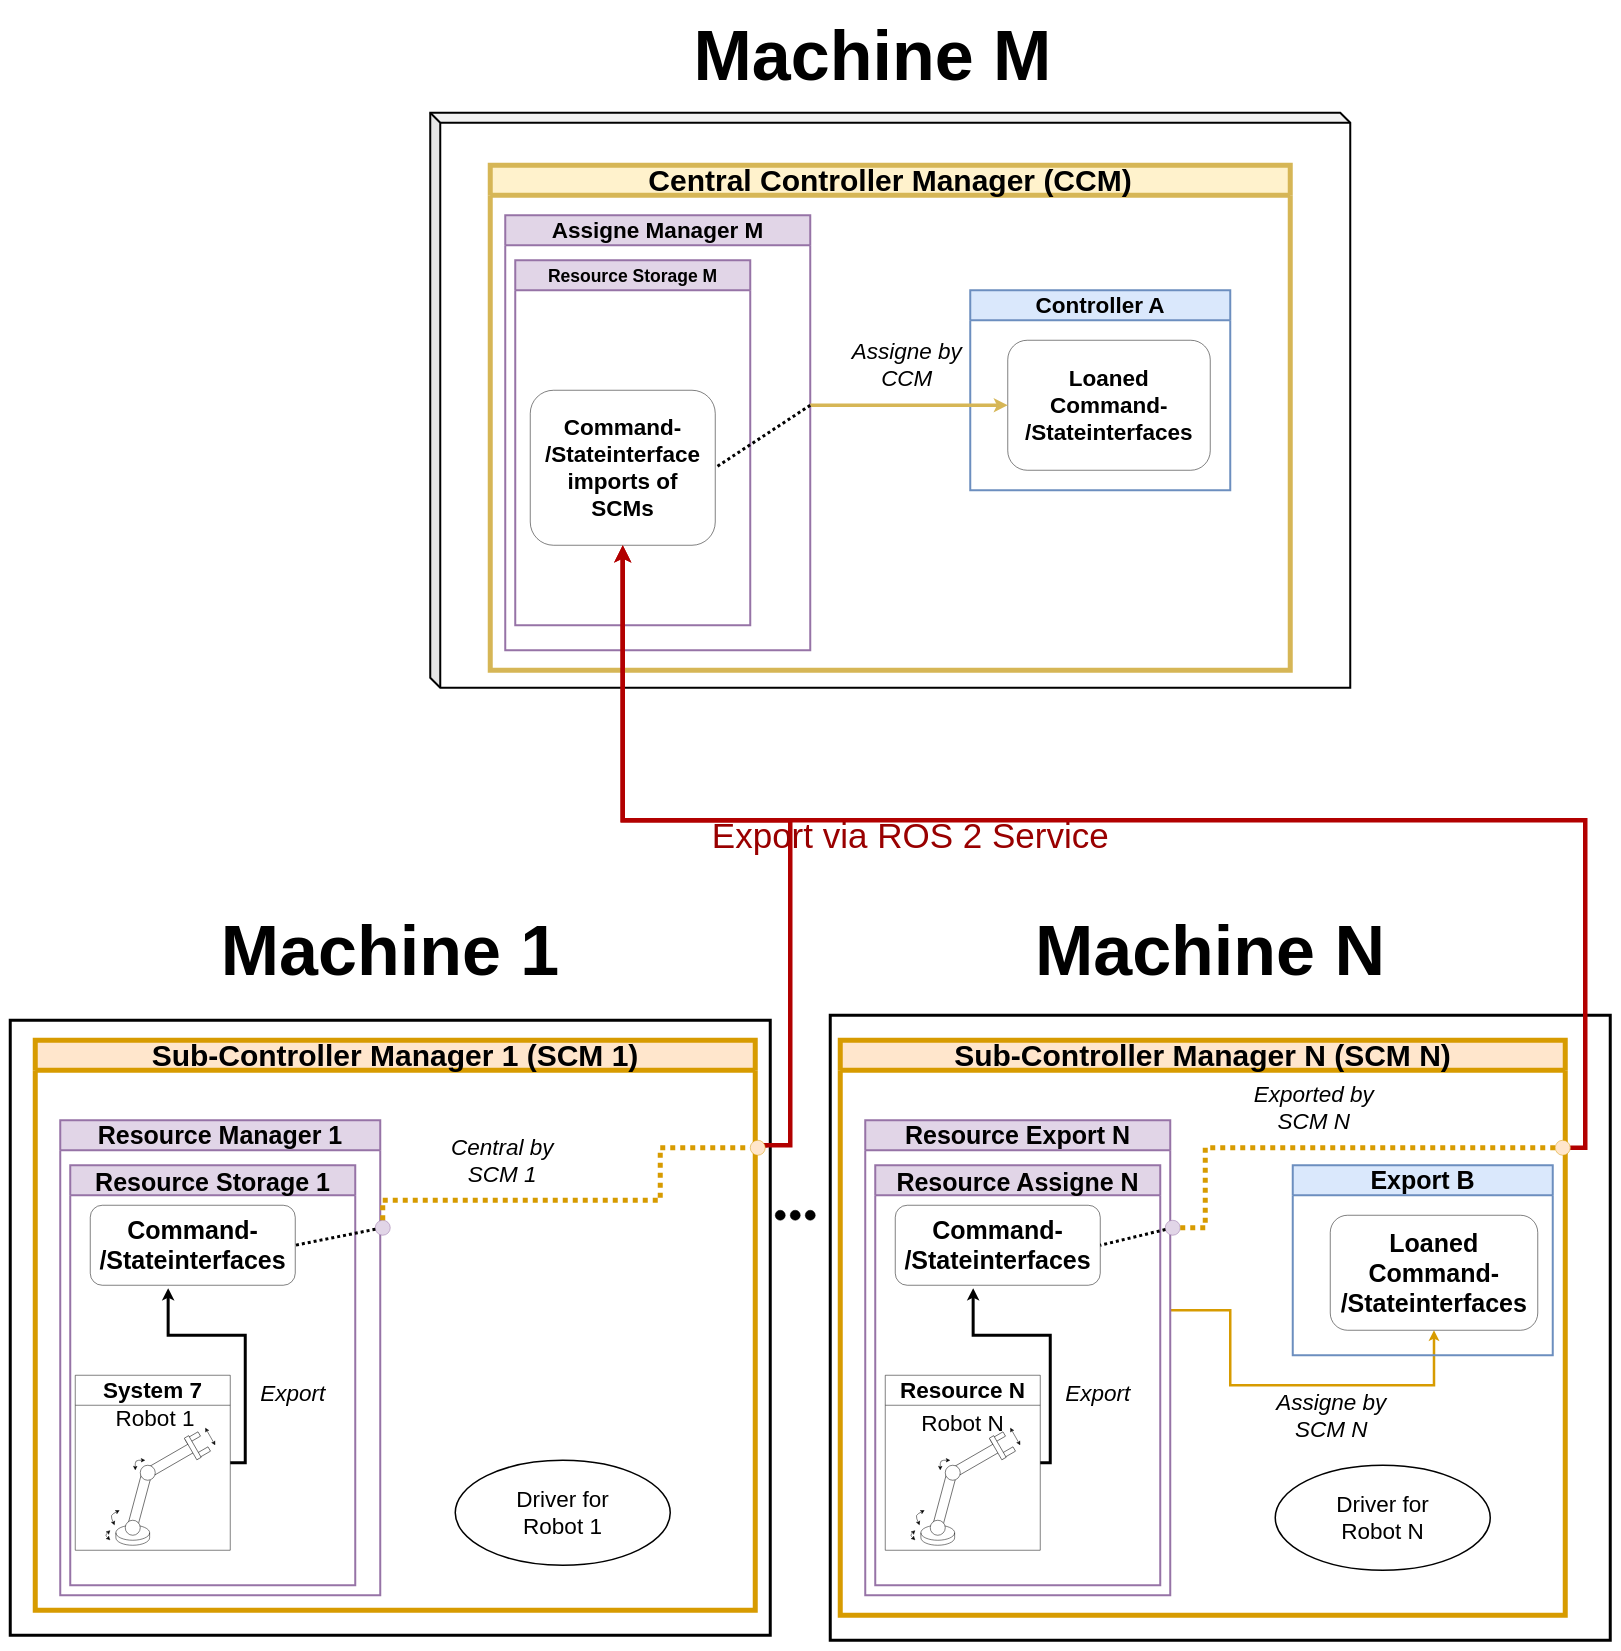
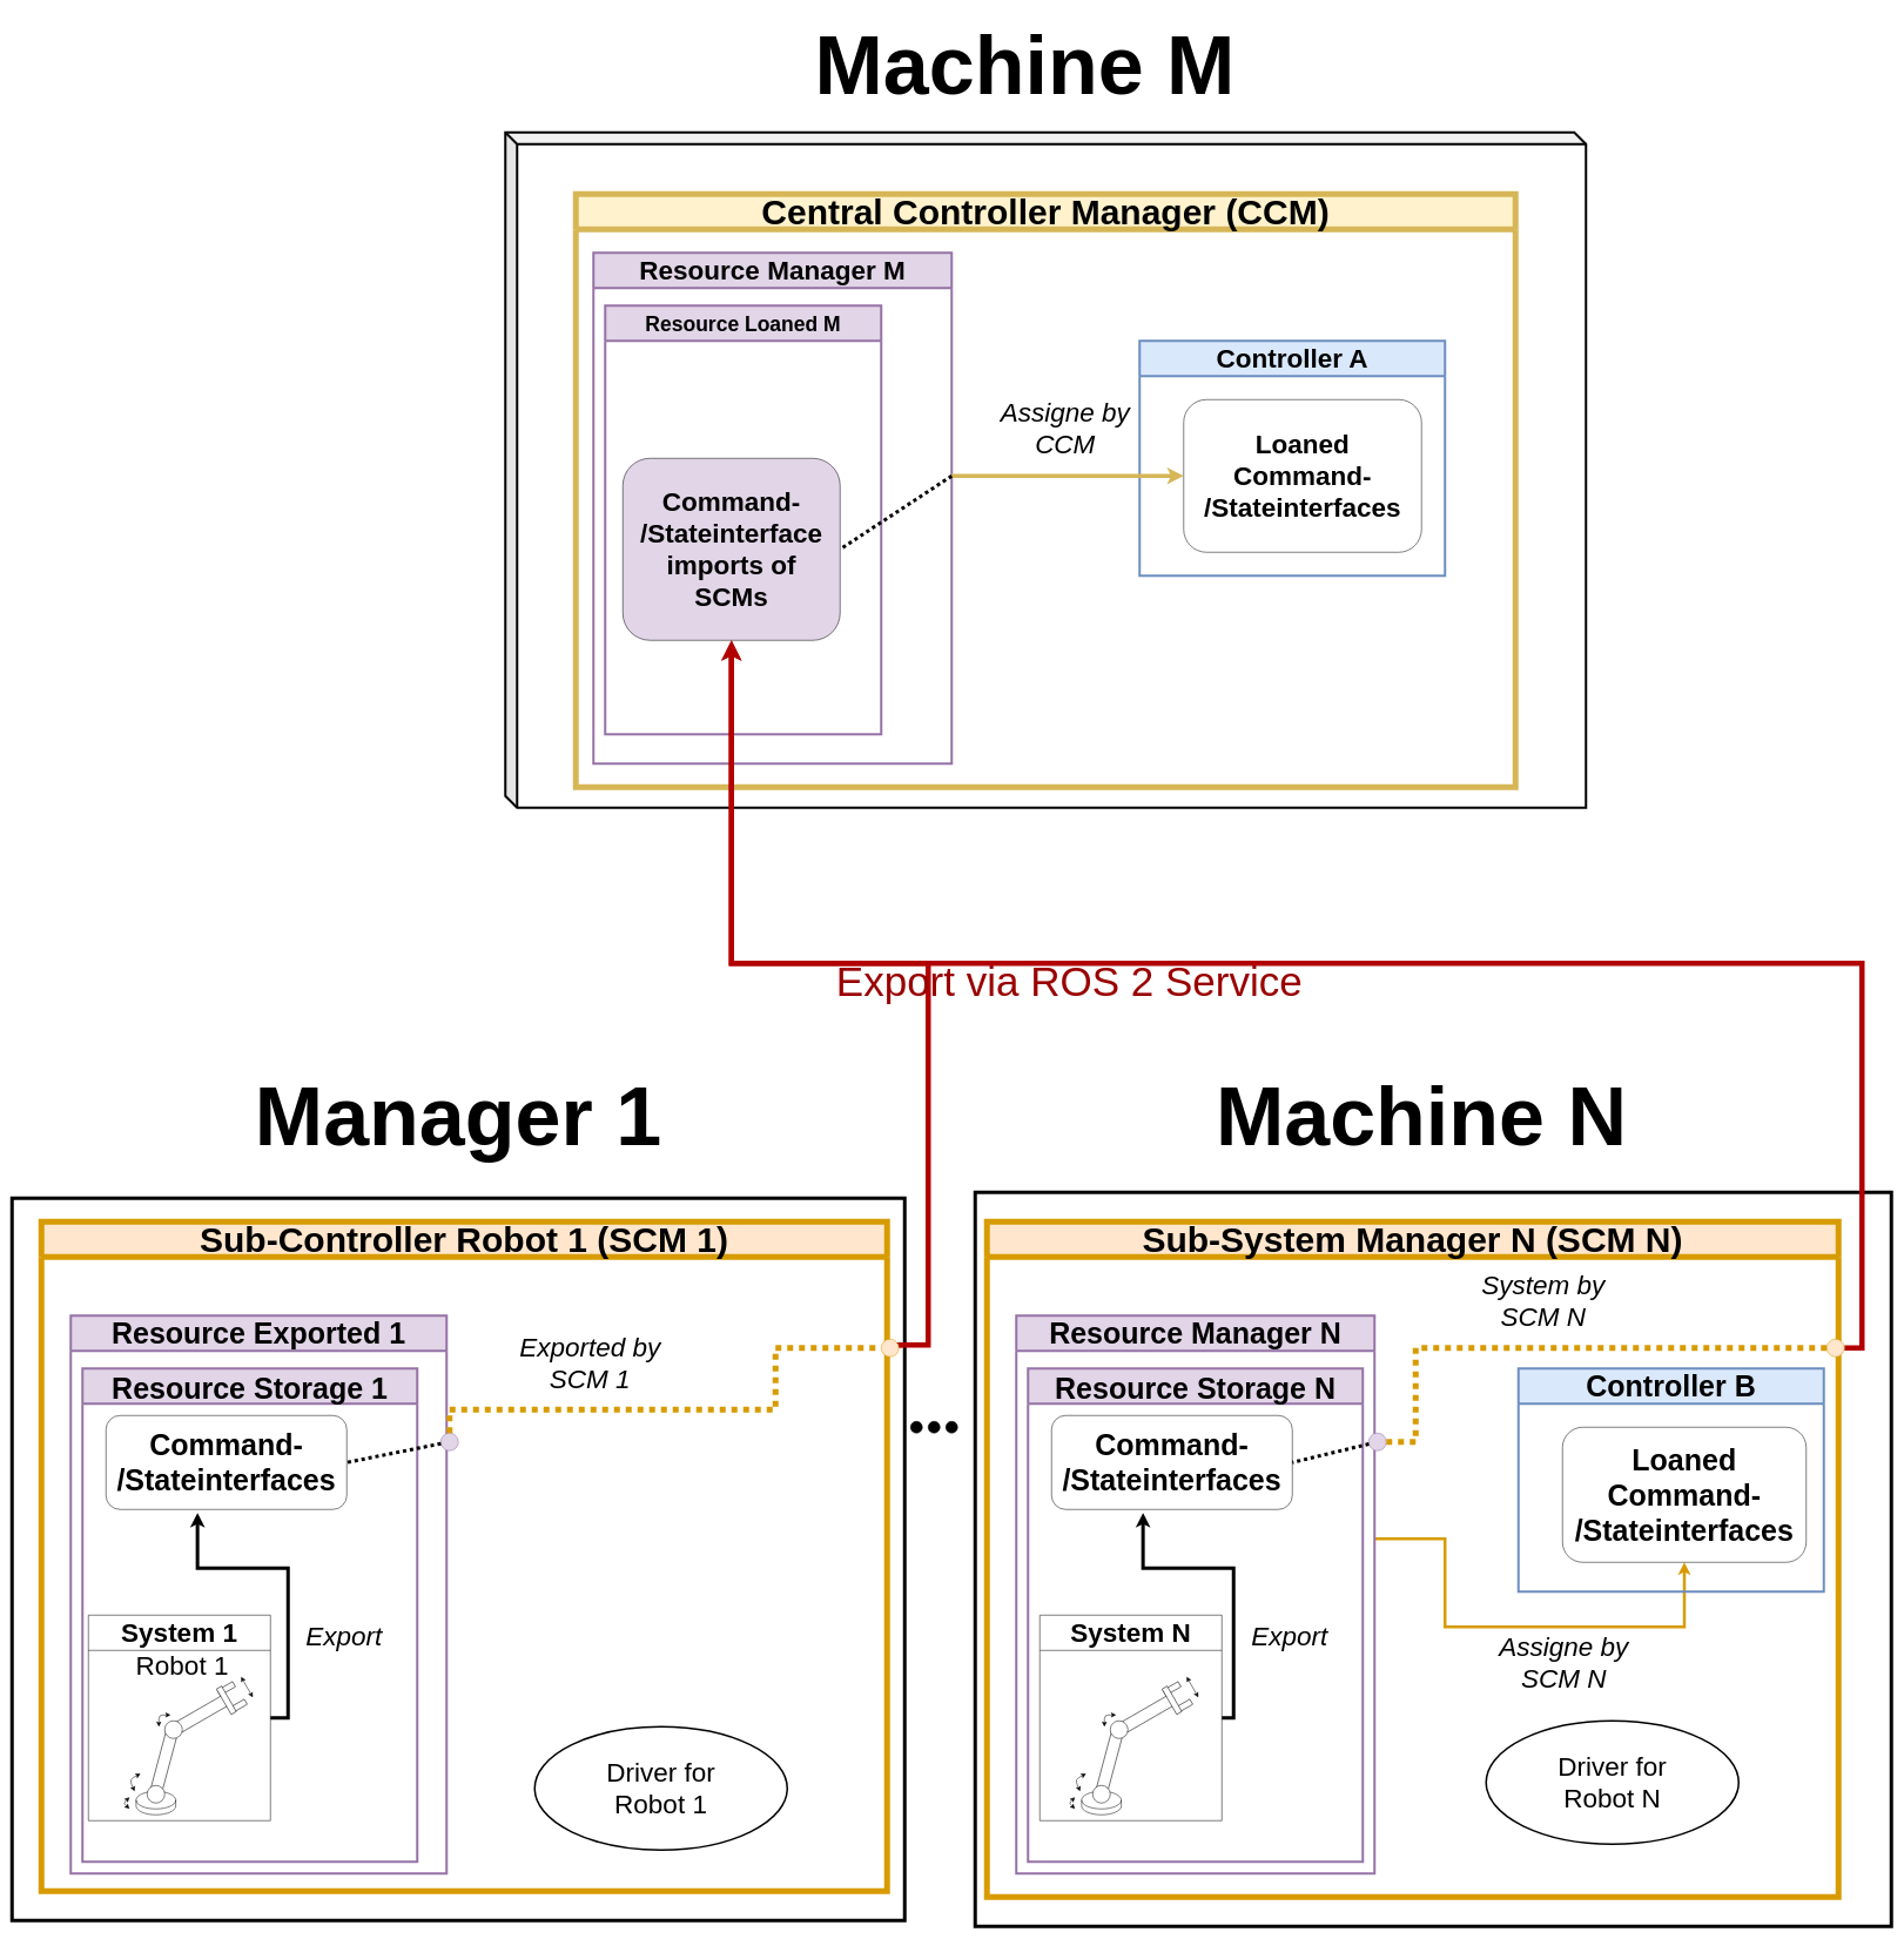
- <mxCell id="32" value="&lt;font style=&quot;font-size: 45px;&quot;&gt;Assigne Manager M&lt;br&gt;&lt;/font&gt;" style="swimlane;whiteSpace=wrap;html=1;startSize=60;strokeWidth=4;fillColor=#e1d5e7;strokeColor=#9673a6;" parent="1" vertex="1"><mxGeometry x="1010" y="430" width="610" height="870" as="geometry" /></mxCell>
+ <mxCell id="32" value="&lt;font style=&quot;font-size: 45px;&quot;&gt;Resource Manager M&lt;br&gt;&lt;/font&gt;" style="swimlane;whiteSpace=wrap;html=1;startSize=60;strokeWidth=4;fillColor=#e1d5e7;strokeColor=#9673a6;" parent="1" vertex="1"><mxGeometry x="1010" y="430" width="610" height="870" as="geometry" /></mxCell>
- <mxCell id="31" value="&lt;font style=&quot;font-size: 35px;&quot;&gt;Resource Storage M&lt;br&gt;&lt;/font&gt;" style="swimlane;whiteSpace=wrap;html=1;startSize=60;strokeWidth=4;fillColor=#e1d5e7;strokeColor=#9673a6;" parent="1" vertex="1"><mxGeometry x="1030" y="520" width="470" height="730" as="geometry" /></mxCell>
+ <mxCell id="31" value="&lt;font style=&quot;font-size: 35px;&quot;&gt;Resource Loaned M&lt;br&gt;&lt;/font&gt;" style="swimlane;whiteSpace=wrap;html=1;startSize=60;strokeWidth=4;fillColor=#e1d5e7;strokeColor=#9673a6;" parent="1" vertex="1"><mxGeometry x="1030" y="520" width="470" height="730" as="geometry" /></mxCell>
- <mxCell id="36" value="&lt;div style=&quot;font-size: 45px;&quot;&gt;&lt;font style=&quot;font-size: 45px;&quot;&gt;&lt;b&gt;&lt;font style=&quot;font-size: 45px;&quot;&gt;Command-&lt;/font&gt;&lt;/b&gt;&lt;/font&gt;&lt;/div&gt;&lt;div style=&quot;font-size: 45px;&quot;&gt;&lt;font style=&quot;font-size: 45px;&quot;&gt;&lt;b&gt;&lt;font style=&quot;font-size: 45px;&quot;&gt;/Stateinterface&lt;/font&gt;&lt;/b&gt;&lt;/font&gt;&lt;/div&gt;&lt;div style=&quot;font-size: 45px;&quot;&gt;&lt;font style=&quot;font-size: 45px;&quot;&gt;&lt;b&gt;&lt;font style=&quot;font-size: 45px;&quot;&gt;imports of&lt;br&gt;&lt;/font&gt;&lt;/b&gt;&lt;/font&gt;&lt;/div&gt;&lt;div style=&quot;font-size: 45px;&quot;&gt;&lt;font style=&quot;font-size: 45px;&quot;&gt;&lt;b&gt;&lt;font style=&quot;font-size: 45px;&quot;&gt;SCMs&lt;/font&gt;&lt;/b&gt;&lt;/font&gt;&lt;/div&gt;" style="rounded=1;whiteSpace=wrap;html=1;" parent="33" vertex="1"><mxGeometry x="80" y="450" width="370" height="310" as="geometry" /></mxCell>
+ <mxCell id="36" value="&lt;div style=&quot;font-size: 45px;&quot;&gt;&lt;font style=&quot;font-size: 45px;&quot;&gt;&lt;b&gt;&lt;font style=&quot;font-size: 45px;&quot;&gt;Command-&lt;/font&gt;&lt;/b&gt;&lt;/font&gt;&lt;/div&gt;&lt;div style=&quot;font-size: 45px;&quot;&gt;&lt;font style=&quot;font-size: 45px;&quot;&gt;&lt;b&gt;&lt;font style=&quot;font-size: 45px;&quot;&gt;/Stateinterface&lt;/font&gt;&lt;/b&gt;&lt;/font&gt;&lt;/div&gt;&lt;div style=&quot;font-size: 45px;&quot;&gt;&lt;font style=&quot;font-size: 45px;&quot;&gt;&lt;b&gt;&lt;font style=&quot;font-size: 45px;&quot;&gt;imports of&lt;br&gt;&lt;/font&gt;&lt;/b&gt;&lt;/font&gt;&lt;/div&gt;&lt;div style=&quot;font-size: 45px;&quot;&gt;&lt;font style=&quot;font-size: 45px;&quot;&gt;&lt;b&gt;&lt;font style=&quot;font-size: 45px;&quot;&gt;SCMs&lt;/font&gt;&lt;/b&gt;&lt;/font&gt;&lt;/div&gt;" style="rounded=1;whiteSpace=wrap;html=1;fillColor=#e1d5e7;" parent="33" vertex="1"><mxGeometry x="80" y="450" width="370" height="310" as="geometry" /></mxCell>
- <mxCell id="40" value="&lt;font style=&quot;font-size: 140px;&quot;&gt;&lt;b&gt;&lt;font style=&quot;font-size: 140px;&quot;&gt;&amp;nbsp;Machine 1&lt;br&gt;&lt;/font&gt;&lt;/b&gt;&lt;/font&gt;" style="text;html=1;align=center;verticalAlign=middle;resizable=0;points=[];autosize=1;strokeColor=none;fillColor=none;" parent="1" vertex="1"><mxGeometry x="390" y="1810" width="740" height="180" as="geometry" /></mxCell>
+ <mxCell id="40" value="&lt;font style=&quot;font-size: 140px;&quot;&gt;&lt;b&gt;&lt;font style=&quot;font-size: 140px;&quot;&gt;&amp;nbsp;Manager 1&lt;br&gt;&lt;/font&gt;&lt;/b&gt;&lt;/font&gt;" style="text;html=1;align=center;verticalAlign=middle;resizable=0;points=[];autosize=1;strokeColor=none;fillColor=none;" parent="1" vertex="1"><mxGeometry x="390" y="1810" width="740" height="180" as="geometry" /></mxCell>
- <mxCell id="7" value="&lt;font style=&quot;font-size: 60px;&quot;&gt;Sub-Controller Manager 1 (SCM 1)&lt;br style=&quot;font-size: 60px;&quot;&gt;&lt;/font&gt;" style="swimlane;whiteSpace=wrap;html=1;startSize=60;strokeWidth=10;fillColor=#ffe6cc;strokeColor=#d79b00;fontSize=60;" parent="1" vertex="1"><mxGeometry x="70" y="2080" width="1440" height="1140" as="geometry" /></mxCell>
+ <mxCell id="7" value="&lt;font style=&quot;font-size: 60px;&quot;&gt;Sub-Controller Robot 1 (SCM 1)&lt;br style=&quot;font-size: 60px;&quot;&gt;&lt;/font&gt;" style="swimlane;whiteSpace=wrap;html=1;startSize=60;strokeWidth=10;fillColor=#ffe6cc;strokeColor=#d79b00;fontSize=60;" parent="1" vertex="1"><mxGeometry x="70" y="2080" width="1440" height="1140" as="geometry" /></mxCell>
- <mxCell id="51" value="&lt;font style=&quot;font-size: 60px;&quot;&gt;Sub-Controller Manager N (SCM N)&lt;br style=&quot;font-size: 60px;&quot;&gt;&lt;/font&gt;" style="swimlane;whiteSpace=wrap;html=1;startSize=60;strokeWidth=10;fillColor=#ffe6cc;strokeColor=#d79b00;fontSize=60;" parent="1" vertex="1"><mxGeometry x="1680" y="2080" width="1450" height="1150" as="geometry" /></mxCell>
+ <mxCell id="51" value="&lt;font style=&quot;font-size: 60px;&quot;&gt;Sub-System Manager N (SCM N)&lt;br style=&quot;font-size: 60px;&quot;&gt;&lt;/font&gt;" style="swimlane;whiteSpace=wrap;html=1;startSize=60;strokeWidth=10;fillColor=#ffe6cc;strokeColor=#d79b00;fontSize=60;" parent="1" vertex="1"><mxGeometry x="1680" y="2080" width="1450" height="1150" as="geometry" /></mxCell>
- <mxCell id="69" value="&lt;font style=&quot;font-size: 45px;&quot;&gt;&lt;i&gt;Exported by&lt;br&gt;SCM N&lt;br&gt;&lt;/i&gt;&lt;/font&gt;" style="edgeLabel;html=1;align=center;verticalAlign=middle;resizable=0;points=[];labelBackgroundColor=none;" parent="51" vertex="1" connectable="0"><mxGeometry x="1019.999" y="140" as="geometry"><mxPoint x="-73" y="-7" as="offset" /></mxGeometry></mxCell>
+ <mxCell id="69" value="&lt;font style=&quot;font-size: 45px;&quot;&gt;&lt;i&gt;System by&lt;br&gt;SCM N&lt;br&gt;&lt;/i&gt;&lt;/font&gt;" style="edgeLabel;html=1;align=center;verticalAlign=middle;resizable=0;points=[];labelBackgroundColor=none;" parent="51" vertex="1" connectable="0"><mxGeometry x="1019.999" y="140" as="geometry"><mxPoint x="-73" y="-7" as="offset" /></mxGeometry></mxCell>
- <mxCell id="6" value="&lt;font style=&quot;font-size: 50px;&quot;&gt;Resource Manager 1&lt;br style=&quot;font-size: 50px;&quot;&gt;&lt;/font&gt;" style="swimlane;whiteSpace=wrap;html=1;startSize=60;strokeWidth=4;fillColor=#e1d5e7;strokeColor=#9673a6;fontSize=50;" parent="1" vertex="1"><mxGeometry x="120" y="2240" width="640" height="950" as="geometry" /></mxCell>
+ <mxCell id="6" value="&lt;font style=&quot;font-size: 50px;&quot;&gt;Resource Exported 1&lt;br style=&quot;font-size: 50px;&quot;&gt;&lt;/font&gt;" style="swimlane;whiteSpace=wrap;html=1;startSize=60;strokeWidth=4;fillColor=#e1d5e7;strokeColor=#9673a6;fontSize=50;" parent="1" vertex="1"><mxGeometry x="120" y="2240" width="640" height="950" as="geometry" /></mxCell>
- <mxCell id="50" value="&lt;font style=&quot;font-size: 50px;&quot;&gt;Resource Export N&lt;br&gt;&lt;/font&gt;" style="swimlane;whiteSpace=wrap;html=1;startSize=60;strokeWidth=4;fillColor=#e1d5e7;strokeColor=#9673a6;fontSize=50;" parent="1" vertex="1"><mxGeometry x="1730" y="2240" width="610" height="950" as="geometry" /></mxCell>
+ <mxCell id="50" value="&lt;font style=&quot;font-size: 50px;&quot;&gt;Resource Manager N&lt;br&gt;&lt;/font&gt;" style="swimlane;whiteSpace=wrap;html=1;startSize=60;strokeWidth=4;fillColor=#e1d5e7;strokeColor=#9673a6;fontSize=50;" parent="1" vertex="1"><mxGeometry x="1730" y="2240" width="610" height="950" as="geometry" /></mxCell>
- <mxCell id="25" value="&lt;font style=&quot;font-size: 45px;&quot;&gt;&lt;i&gt;Central by&lt;br&gt;SCM 1&lt;br&gt;&lt;/i&gt;&lt;/font&gt;" style="edgeLabel;html=1;align=center;verticalAlign=middle;resizable=0;points=[];labelBackgroundColor=none;" parent="7" vertex="1" connectable="0"><mxGeometry x="979.999" y="240" as="geometry"><mxPoint x="-46" as="offset" /></mxGeometry></mxCell>
+ <mxCell id="25" value="&lt;font style=&quot;font-size: 45px;&quot;&gt;&lt;i&gt;Exported by&lt;br&gt;SCM 1&lt;br&gt;&lt;/i&gt;&lt;/font&gt;" style="edgeLabel;html=1;align=center;verticalAlign=middle;resizable=0;points=[];labelBackgroundColor=none;" parent="7" vertex="1" connectable="0"><mxGeometry x="979.999" y="240" as="geometry"><mxPoint x="-46" as="offset" /></mxGeometry></mxCell>
- <mxCell id="47" value="&lt;font style=&quot;font-size: 50px;&quot;&gt;Resource Assigne N&lt;br&gt;&lt;/font&gt;" style="swimlane;whiteSpace=wrap;html=1;startSize=60;strokeWidth=4;fillColor=#e1d5e7;strokeColor=#9673a6;fontSize=60;" parent="1" vertex="1"><mxGeometry x="1750" y="2330" width="570" height="840" as="geometry" /></mxCell>
+ <mxCell id="47" value="&lt;font style=&quot;font-size: 50px;&quot;&gt;Resource Storage N&lt;br&gt;&lt;/font&gt;" style="swimlane;whiteSpace=wrap;html=1;startSize=60;strokeWidth=4;fillColor=#e1d5e7;strokeColor=#9673a6;fontSize=60;" parent="1" vertex="1"><mxGeometry x="1750" y="2330" width="570" height="840" as="geometry" /></mxCell>
- <mxCell id="70" value="&lt;font style=&quot;font-size: 50px;&quot;&gt;Export B&lt;br&gt;&lt;/font&gt;" style="swimlane;whiteSpace=wrap;html=1;startSize=60;strokeWidth=4;fillColor=#dae8fc;strokeColor=#6c8ebf;" parent="51" vertex="1"><mxGeometry x="905" y="250" width="520" height="380" as="geometry" /></mxCell>
+ <mxCell id="70" value="&lt;font style=&quot;font-size: 50px;&quot;&gt;Controller B&lt;br&gt;&lt;/font&gt;" style="swimlane;whiteSpace=wrap;html=1;startSize=60;strokeWidth=4;fillColor=#dae8fc;strokeColor=#6c8ebf;" parent="51" vertex="1"><mxGeometry x="905" y="250" width="520" height="380" as="geometry" /></mxCell>
- <mxCell id="21" value="&lt;font size=&quot;1&quot;&gt;&lt;b style=&quot;font-size: 45px;&quot;&gt;System 7&lt;/b&gt;&lt;/font&gt;" style="swimlane;whiteSpace=wrap;html=1;startSize=60;" parent="7" vertex="1"><mxGeometry x="80" y="670" width="310" height="350" as="geometry" /></mxCell>
+ <mxCell id="21" value="&lt;font size=&quot;1&quot;&gt;&lt;b style=&quot;font-size: 45px;&quot;&gt;System 1&lt;/b&gt;&lt;/font&gt;" style="swimlane;whiteSpace=wrap;html=1;startSize=60;" parent="7" vertex="1"><mxGeometry x="80" y="670" width="310" height="350" as="geometry" /></mxCell>
- <mxCell id="65" value="&lt;font style=&quot;font-size: 45px;&quot;&gt;&lt;b&gt;Resource N&lt;br&gt;&lt;/b&gt;&lt;/font&gt;" style="swimlane;whiteSpace=wrap;html=1;startSize=60;" parent="51" vertex="1"><mxGeometry x="90" y="670" width="310" height="350" as="geometry" /></mxCell>
+ <mxCell id="65" value="&lt;font style=&quot;font-size: 45px;&quot;&gt;&lt;b&gt;System N&lt;br&gt;&lt;/b&gt;&lt;/font&gt;" style="swimlane;whiteSpace=wrap;html=1;startSize=60;" parent="51" vertex="1"><mxGeometry x="90" y="670" width="310" height="350" as="geometry" /></mxCell>
- <mxCell id="66" value="&lt;font style=&quot;font-size: 45px;&quot;&gt;Robot N&lt;br&gt;&lt;/font&gt;" style="text;html=1;strokeColor=none;fillColor=none;align=center;verticalAlign=middle;whiteSpace=wrap;rounded=0;" parent="65" vertex="1"><mxGeometry x="60" y="80" width="190" height="30" as="geometry" /></mxCell>
- <mxCell id="78" value="&lt;font style=&quot;font-size: 45px;&quot;&gt;Driver for &lt;br&gt;Robot 1&lt;br&gt;&lt;/font&gt;" style="ellipse;whiteSpace=wrap;html=1;strokeWidth=3;fillColor=none;" vertex="1" parent="1"><mxGeometry x="910" y="2920" width="430" height="210" as="geometry" /></mxCell>
+ <mxCell id="78" value="&lt;font style=&quot;font-size: 45px;&quot;&gt;Driver for &lt;br&gt;Robot 1&lt;br&gt;&lt;/font&gt;" style="ellipse;whiteSpace=wrap;html=1;strokeWidth=3;fillColor=none;" vertex="1" parent="1"><mxGeometry x="910" y="2940" width="430" height="210" as="geometry" /></mxCell>
- <mxCell id="74" value="&lt;font style=&quot;font-size: 45px;&quot;&gt;Driver for &lt;br&gt;Robot N&lt;br&gt;&lt;/font&gt;" style="ellipse;whiteSpace=wrap;html=1;strokeWidth=3;fillColor=none;" vertex="1" parent="51"><mxGeometry x="870" y="850" width="430" height="210" as="geometry" /></mxCell>
+ <mxCell id="74" value="&lt;font style=&quot;font-size: 45px;&quot;&gt;Driver for &lt;br&gt;Robot N&lt;br&gt;&lt;/font&gt;" style="ellipse;whiteSpace=wrap;html=1;strokeWidth=3;fillColor=none;" vertex="1" parent="51"><mxGeometry x="850" y="850" width="430" height="210" as="geometry" /></mxCell>
